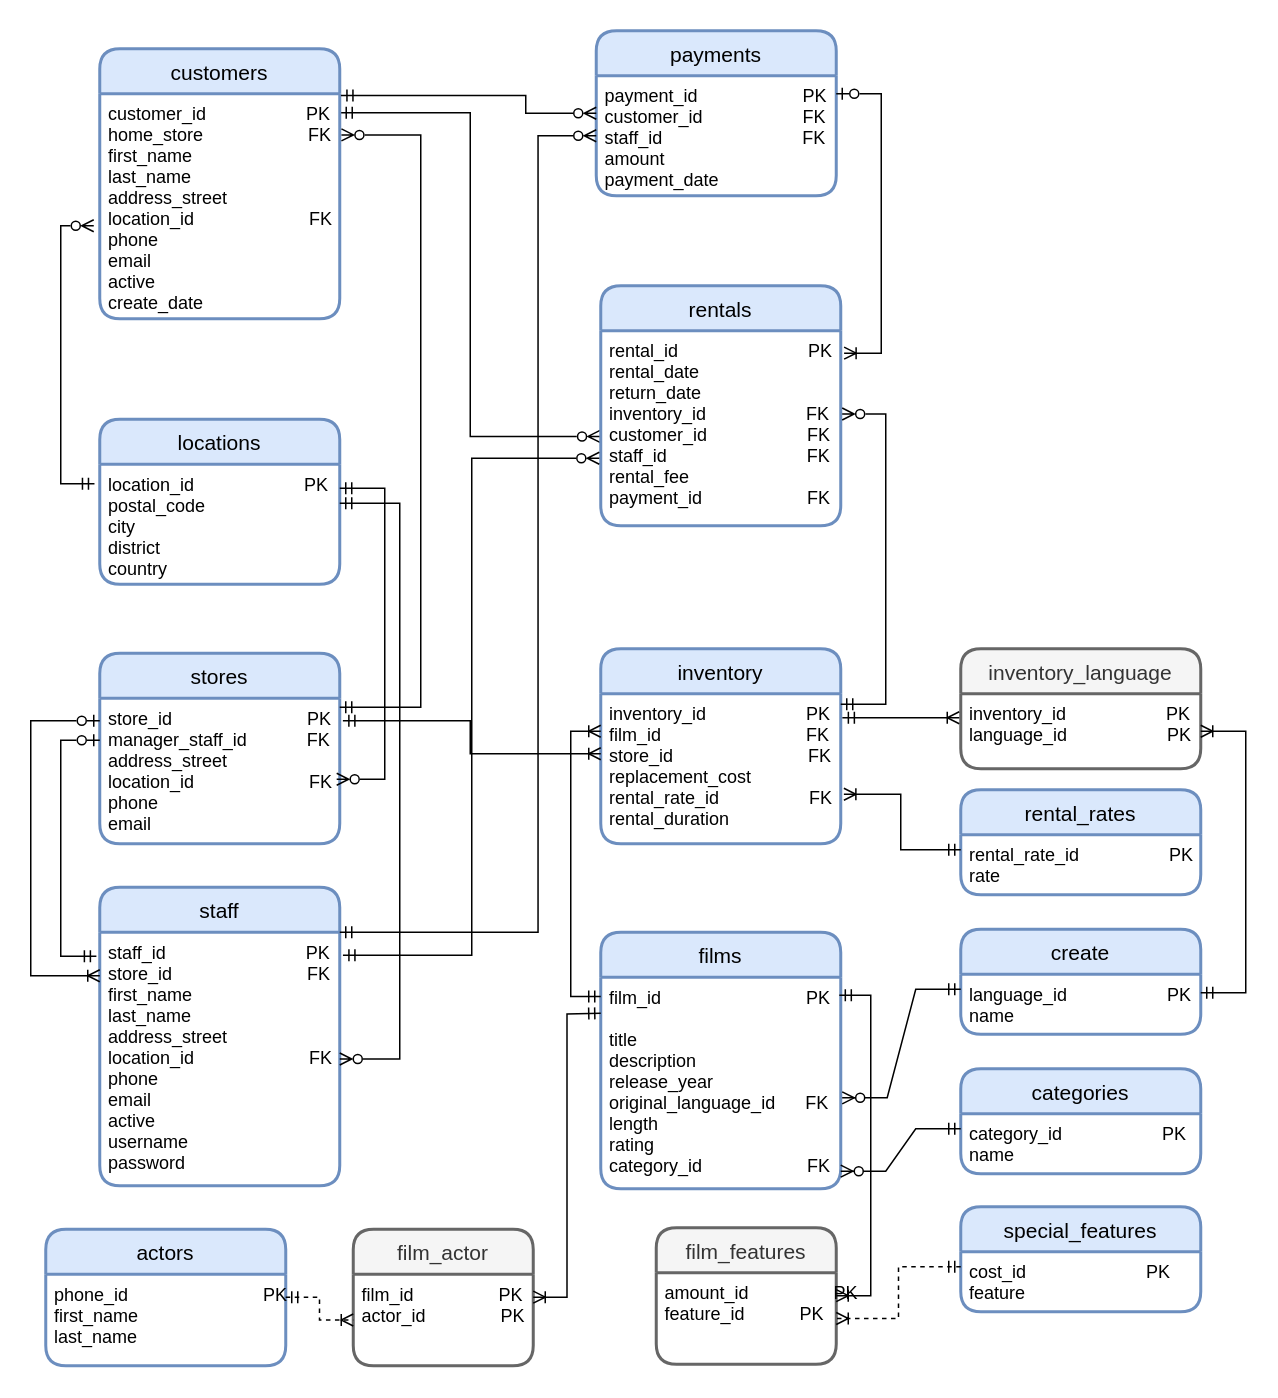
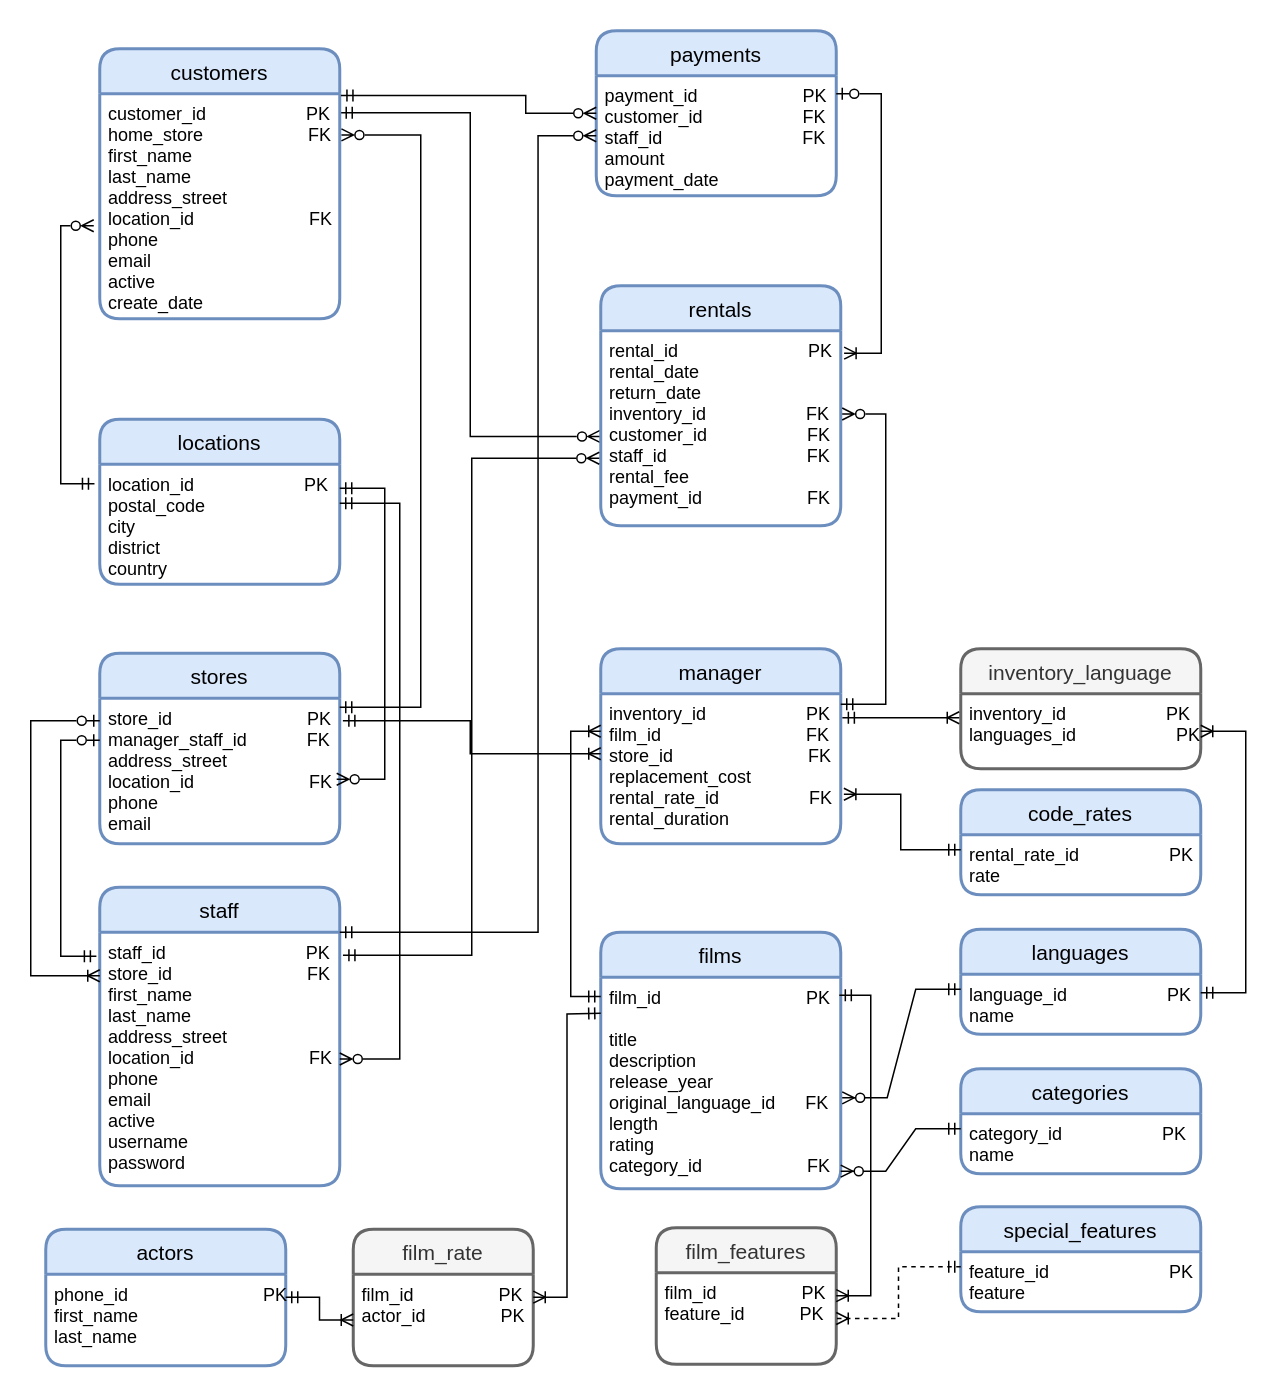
- <mxCell id="7" value="inventory" style="swimlane;childLayout=stackLayout;horizontal=1;startSize=30;horizontalStack=0;rounded=1;fontSize=14;fontStyle=0;strokeWidth=2;resizeParent=0;resizeLast=1;shadow=0;dashed=0;align=center;fillColor=#dae8fc;strokeColor=#6c8ebf;" vertex="1" parent="1"><mxGeometry x="400" y="432" width="160" height="130" as="geometry" /></mxCell>
+ <mxCell id="7" value="manager" style="swimlane;childLayout=stackLayout;horizontal=1;startSize=30;horizontalStack=0;rounded=1;fontSize=14;fontStyle=0;strokeWidth=2;resizeParent=0;resizeLast=1;shadow=0;dashed=0;align=center;fillColor=#dae8fc;strokeColor=#6c8ebf;" vertex="1" parent="1"><mxGeometry x="400" y="432" width="160" height="130" as="geometry" /></mxCell>
- <mxCell id="11" value="inventory_id                    PK&#10;language_id                    PK&#10;" style="align=left;strokeColor=none;fillColor=none;spacingLeft=4;fontSize=12;verticalAlign=top;resizable=0;rotatable=0;part=1;" vertex="1" parent="10"><mxGeometry y="30" width="160" height="50" as="geometry" /></mxCell>
+ <mxCell id="11" value="inventory_id                    PK&#10;languages_id                    PK&#10;" style="align=left;strokeColor=none;fillColor=none;spacingLeft=4;fontSize=12;verticalAlign=top;resizable=0;rotatable=0;part=1;" vertex="1" parent="10"><mxGeometry y="30" width="160" height="50" as="geometry" /></mxCell>
- <mxCell id="29" value="rental_rates" style="swimlane;childLayout=stackLayout;horizontal=1;startSize=30;horizontalStack=0;rounded=1;fontSize=14;fontStyle=0;strokeWidth=2;resizeParent=0;resizeLast=1;shadow=0;dashed=0;align=center;fillColor=#dae8fc;strokeColor=#6c8ebf;" vertex="1" parent="1"><mxGeometry x="640" y="526" width="160" height="70" as="geometry" /></mxCell>
+ <mxCell id="29" value="code_rates" style="swimlane;childLayout=stackLayout;horizontal=1;startSize=30;horizontalStack=0;rounded=1;fontSize=14;fontStyle=0;strokeWidth=2;resizeParent=0;resizeLast=1;shadow=0;dashed=0;align=center;fillColor=#dae8fc;strokeColor=#6c8ebf;" vertex="1" parent="1"><mxGeometry x="640" y="526" width="160" height="70" as="geometry" /></mxCell>
- <mxCell id="4" value="create" style="swimlane;childLayout=stackLayout;horizontal=1;startSize=30;horizontalStack=0;rounded=1;fontSize=14;fontStyle=0;strokeWidth=2;resizeParent=0;resizeLast=1;shadow=0;dashed=0;align=center;fillColor=#dae8fc;strokeColor=#6c8ebf;" vertex="1" parent="1"><mxGeometry x="640" y="619" width="160" height="70" as="geometry" /></mxCell>
+ <mxCell id="4" value="languages" style="swimlane;childLayout=stackLayout;horizontal=1;startSize=30;horizontalStack=0;rounded=1;fontSize=14;fontStyle=0;strokeWidth=2;resizeParent=0;resizeLast=1;shadow=0;dashed=0;align=center;fillColor=#dae8fc;strokeColor=#6c8ebf;" vertex="1" parent="1"><mxGeometry x="640" y="619" width="160" height="70" as="geometry" /></mxCell>
- <mxCell id="19" value="film_actor" style="swimlane;childLayout=stackLayout;horizontal=1;startSize=30;horizontalStack=0;rounded=1;fontSize=14;fontStyle=0;strokeWidth=2;resizeParent=0;resizeLast=1;shadow=0;dashed=0;align=center;fillColor=#f5f5f5;strokeColor=#666666;fontColor=#333333;" vertex="1" parent="1"><mxGeometry x="235" y="819" width="120" height="91" as="geometry" /></mxCell>
+ <mxCell id="19" value="film_rate" style="swimlane;childLayout=stackLayout;horizontal=1;startSize=30;horizontalStack=0;rounded=1;fontSize=14;fontStyle=0;strokeWidth=2;resizeParent=0;resizeLast=1;shadow=0;dashed=0;align=center;fillColor=#f5f5f5;strokeColor=#666666;fontColor=#333333;" vertex="1" parent="1"><mxGeometry x="235" y="819" width="120" height="91" as="geometry" /></mxCell>
- <mxCell id="24" value="cost_id                        PK&#10;feature" style="align=left;strokeColor=none;fillColor=none;spacingLeft=4;fontSize=12;verticalAlign=top;resizable=0;rotatable=0;part=1;" vertex="1" parent="23"><mxGeometry y="30" width="160" height="40" as="geometry" /></mxCell>
+ <mxCell id="24" value="feature_id                        PK&#10;feature" style="align=left;strokeColor=none;fillColor=none;spacingLeft=4;fontSize=12;verticalAlign=top;resizable=0;rotatable=0;part=1;" vertex="1" parent="23"><mxGeometry y="30" width="160" height="40" as="geometry" /></mxCell>
- <mxCell id="26" value="amount_id                 PK&#10;feature_id           PK" style="align=left;strokeColor=none;fillColor=none;spacingLeft=4;fontSize=12;verticalAlign=top;resizable=0;rotatable=0;part=1;" vertex="1" parent="25"><mxGeometry y="30" width="120" height="61" as="geometry" /></mxCell>
+ <mxCell id="26" value="film_id                 PK&#10;feature_id           PK" style="align=left;strokeColor=none;fillColor=none;spacingLeft=4;fontSize=12;verticalAlign=top;resizable=0;rotatable=0;part=1;" vertex="1" parent="25"><mxGeometry y="30" width="120" height="61" as="geometry" /></mxCell>
- <mxCell id="22" value="" style="edgeStyle=orthogonalEdgeStyle;fontSize=12;html=1;endArrow=ERoneToMany;startArrow=ERmandOne;rounded=0;entryX=0;entryY=0.5;entryDx=0;entryDy=0;exitX=1;exitY=0.25;exitDx=0;exitDy=0;dashed=1;" edge="1" parent="1" source="18" target="20"><mxGeometry width="100" height="100" relative="1" as="geometry"><mxPoint x="235" y="572" as="sourcePoint" /><mxPoint x="190" y="623.25" as="targetPoint" /></mxGeometry></mxCell>
+ <mxCell id="22" value="" style="edgeStyle=orthogonalEdgeStyle;fontSize=12;html=1;endArrow=ERoneToMany;startArrow=ERmandOne;rounded=0;entryX=0;entryY=0.5;entryDx=0;entryDy=0;exitX=1;exitY=0.25;exitDx=0;exitDy=0;" edge="1" parent="1" source="18" target="20"><mxGeometry width="100" height="100" relative="1" as="geometry"><mxPoint x="235" y="572" as="sourcePoint" /><mxPoint x="190" y="623.25" as="targetPoint" /></mxGeometry></mxCell>
